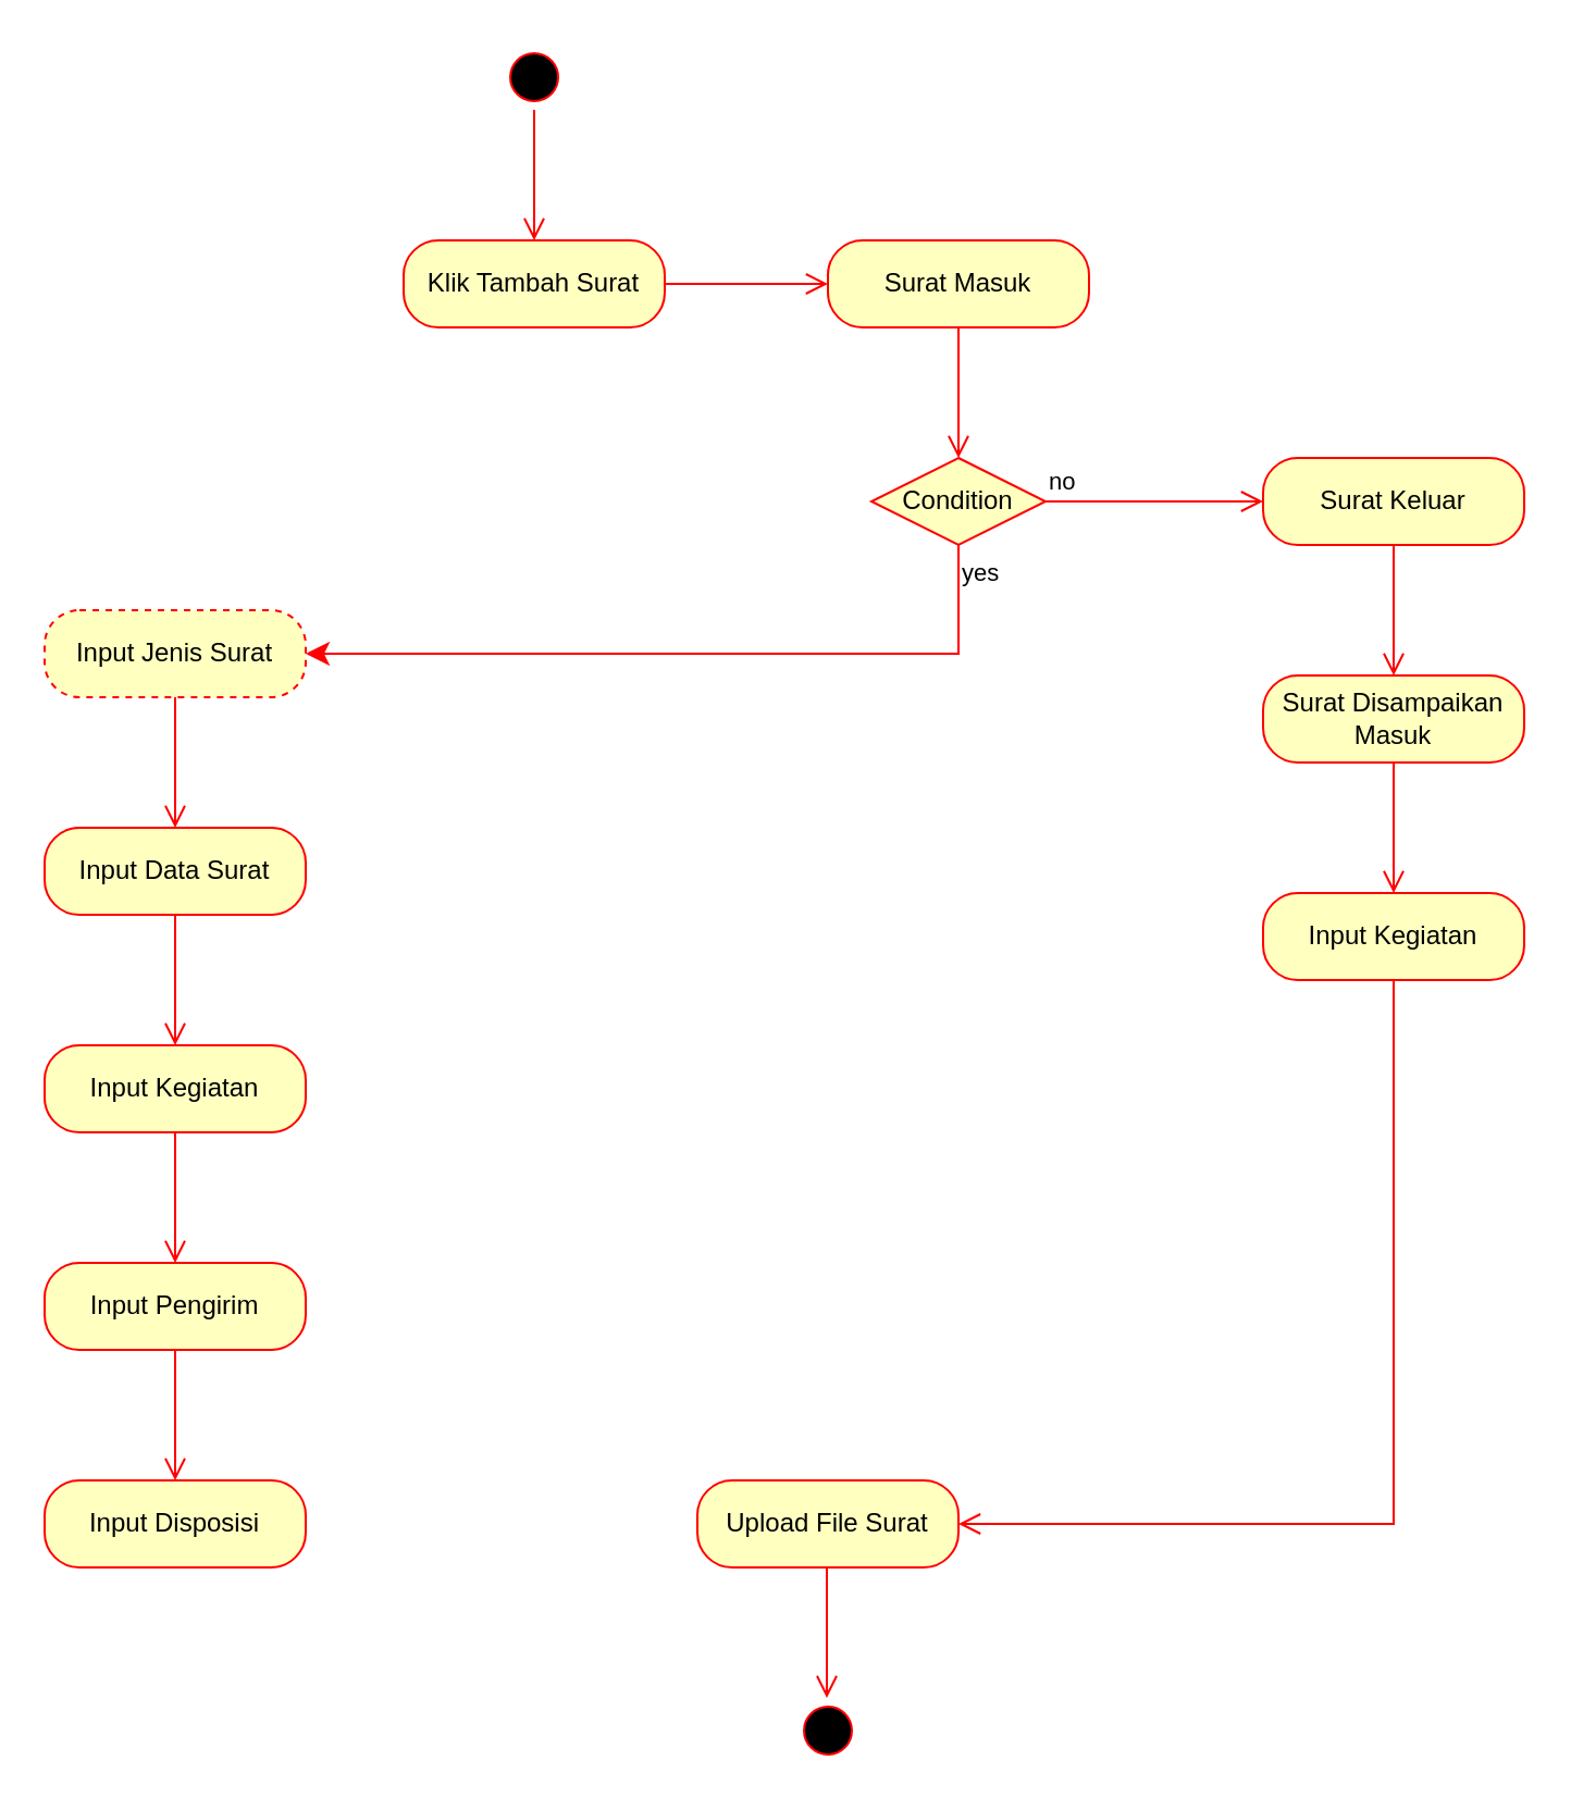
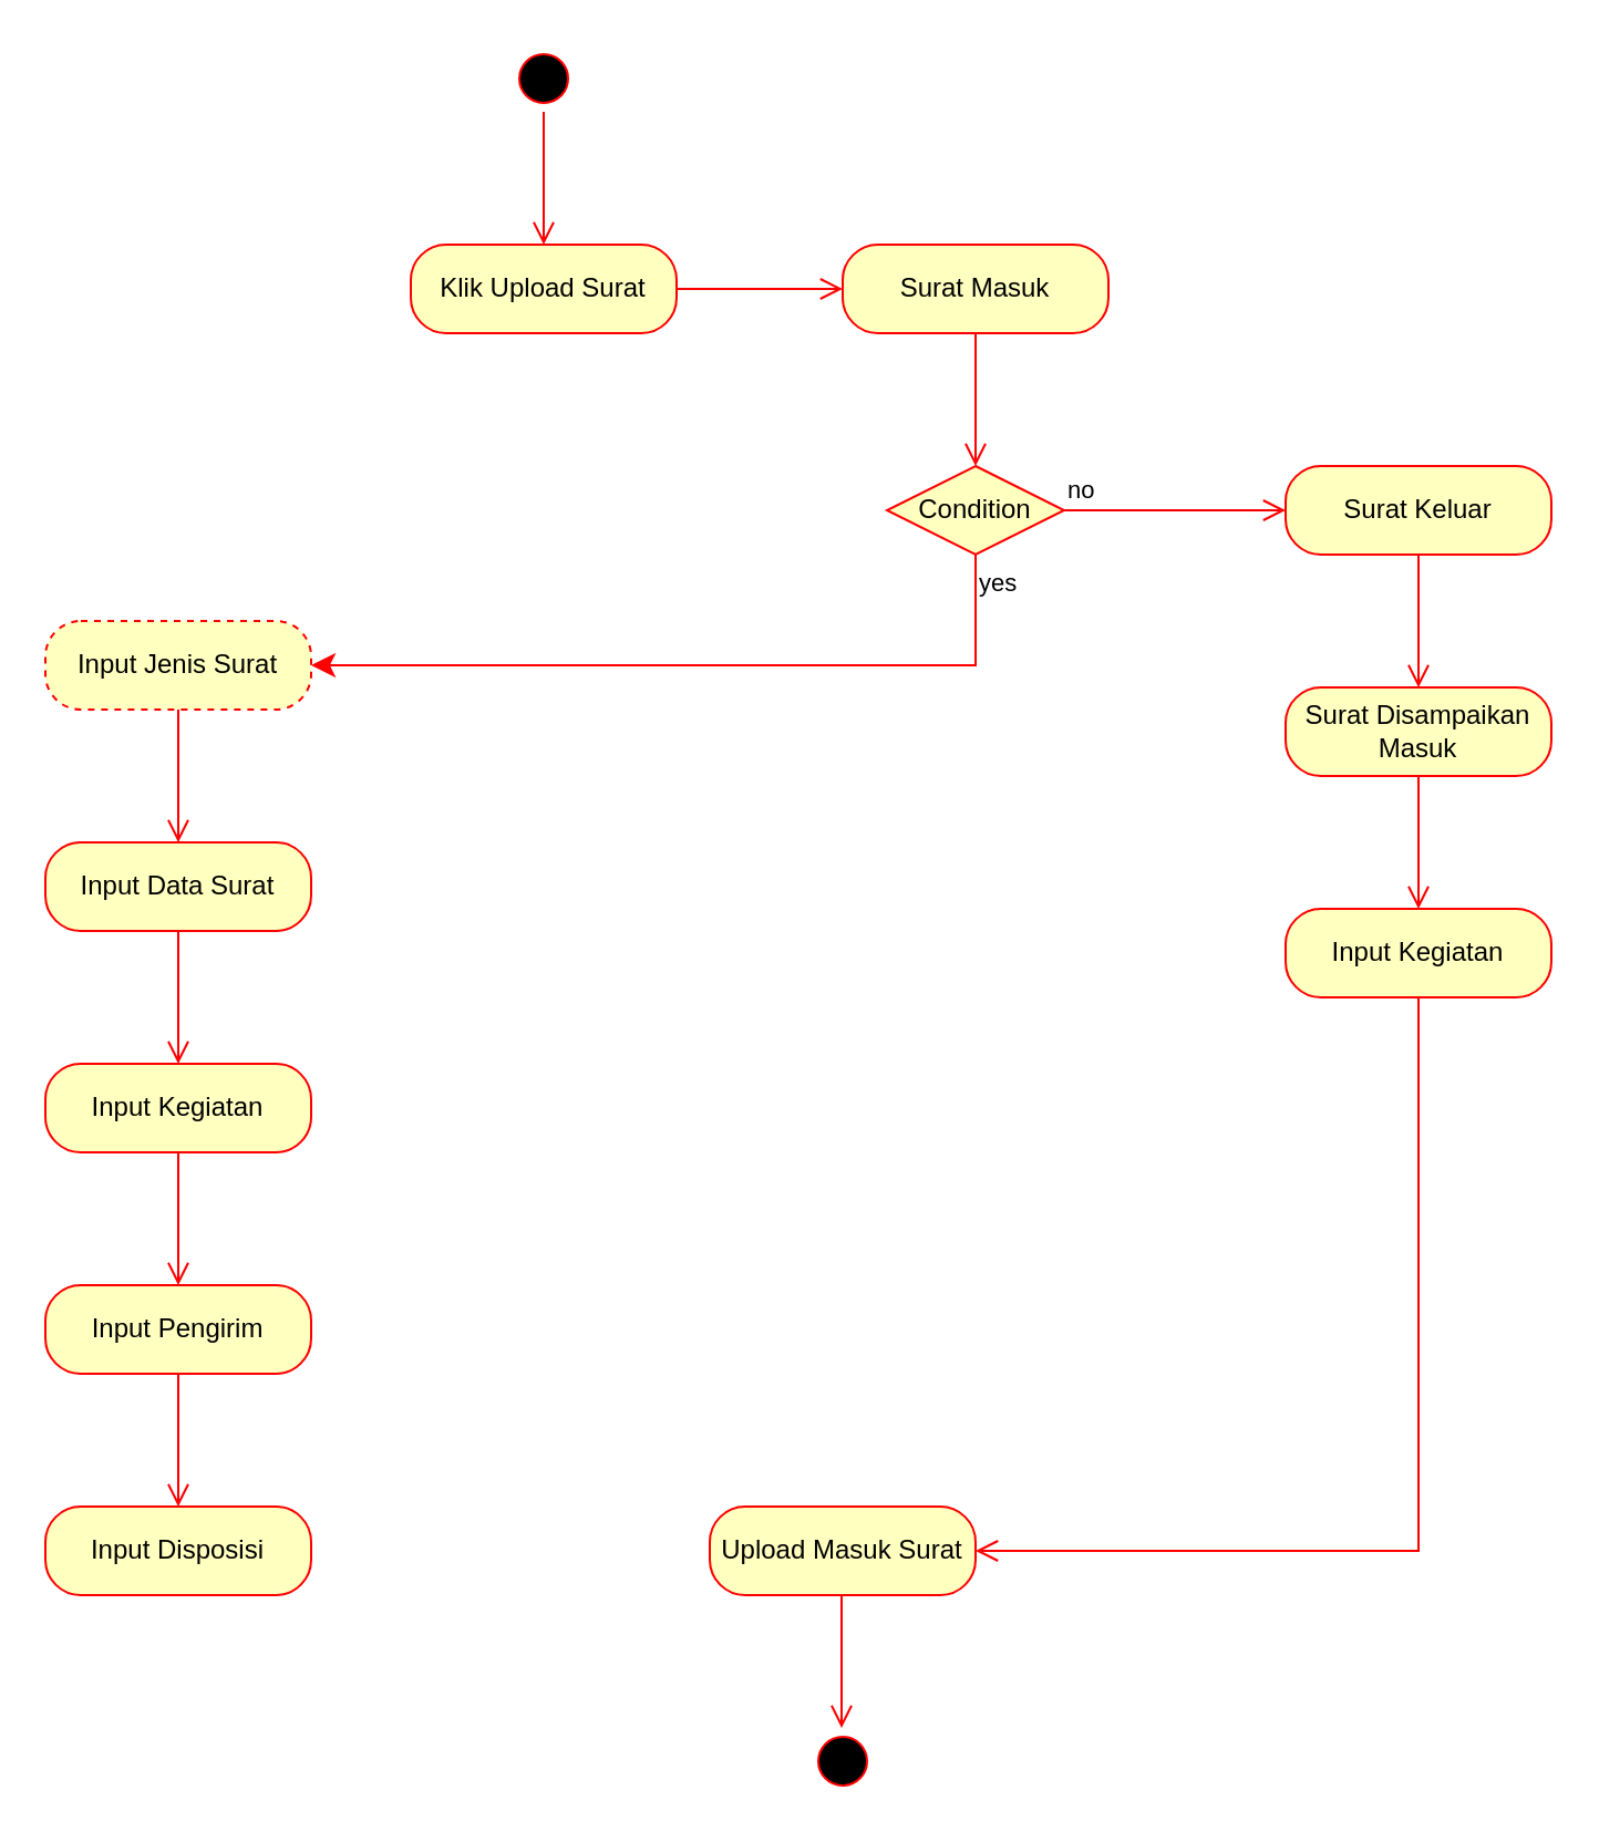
- <mxCell id="4" value="Klik Tambah Surat" style="rounded=1;whiteSpace=wrap;html=1;arcSize=40;fontColor=#000000;fillColor=#ffffc0;strokeColor=#ff0000;" vertex="1" parent="1"><mxGeometry x="185" y="110" width="120" height="40" as="geometry" /></mxCell>
+ <mxCell id="4" value="Klik Upload Surat" style="rounded=1;whiteSpace=wrap;html=1;arcSize=40;fontColor=#000000;fillColor=#ffffc0;strokeColor=#ff0000;" vertex="1" parent="1"><mxGeometry x="185" y="110" width="120" height="40" as="geometry" /></mxCell>
- <mxCell id="26" value="Upload File Surat" style="rounded=1;whiteSpace=wrap;html=1;arcSize=40;fontColor=#000000;fillColor=#ffffc0;strokeColor=#ff0000;" vertex="1" parent="1"><mxGeometry x="320" y="680" width="120" height="40" as="geometry" /></mxCell>
+ <mxCell id="26" value="Upload Masuk Surat" style="rounded=1;whiteSpace=wrap;html=1;arcSize=40;fontColor=#000000;fillColor=#ffffc0;strokeColor=#ff0000;" vertex="1" parent="1"><mxGeometry x="320" y="680" width="120" height="40" as="geometry" /></mxCell>
